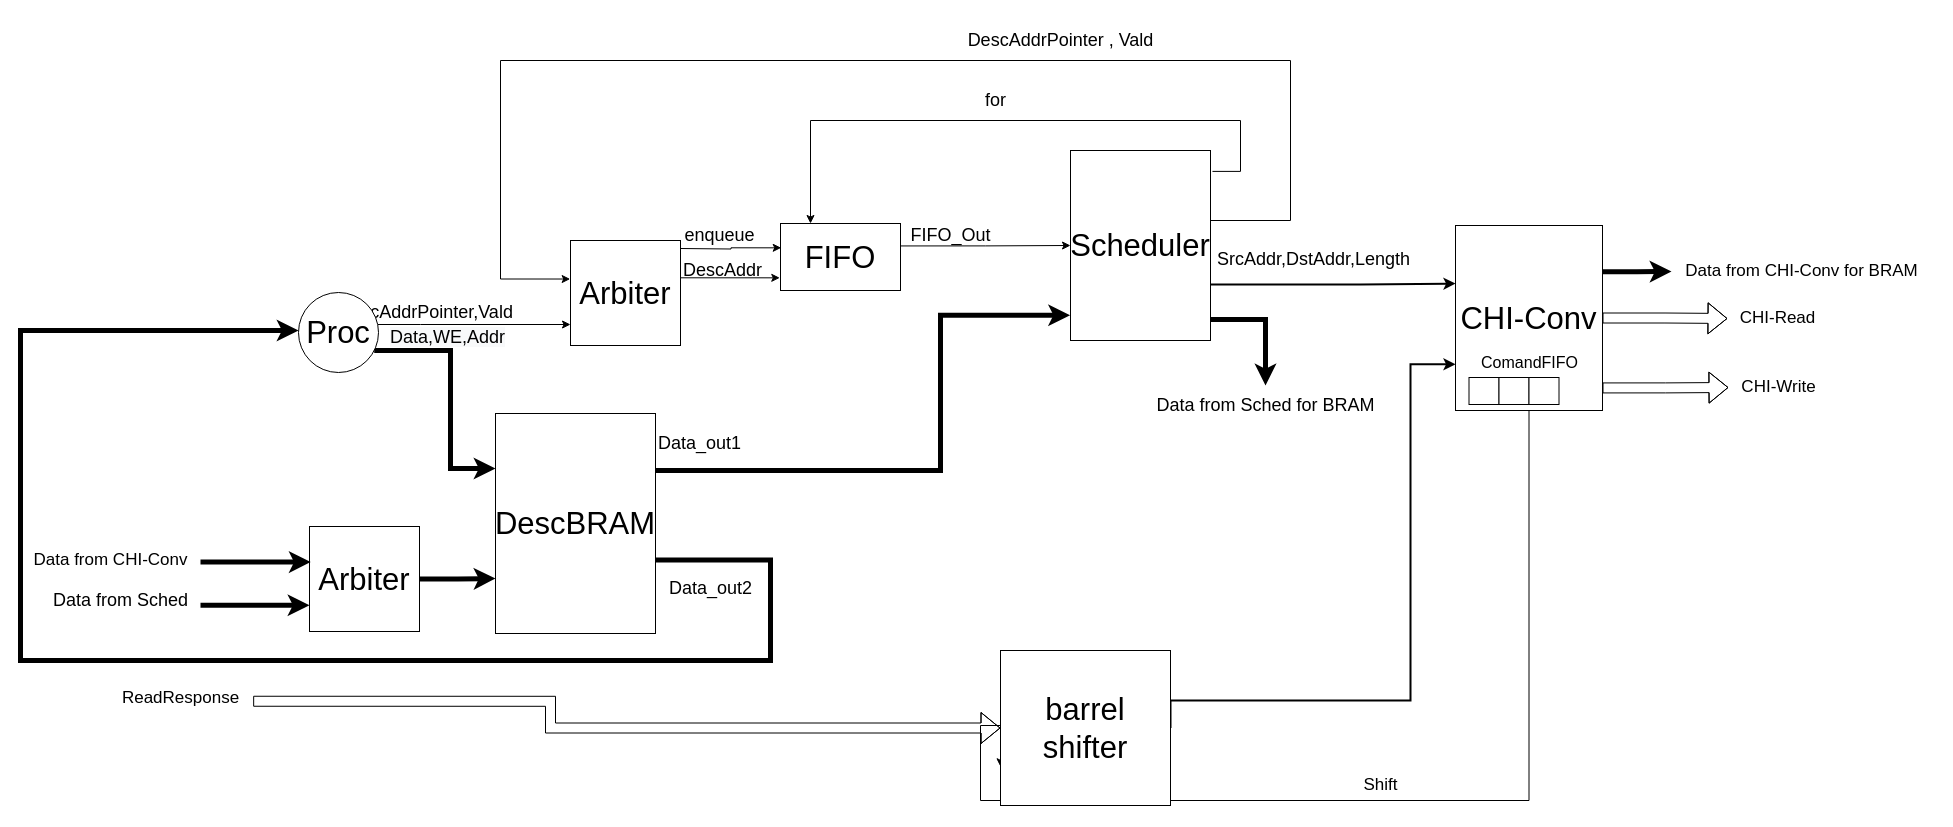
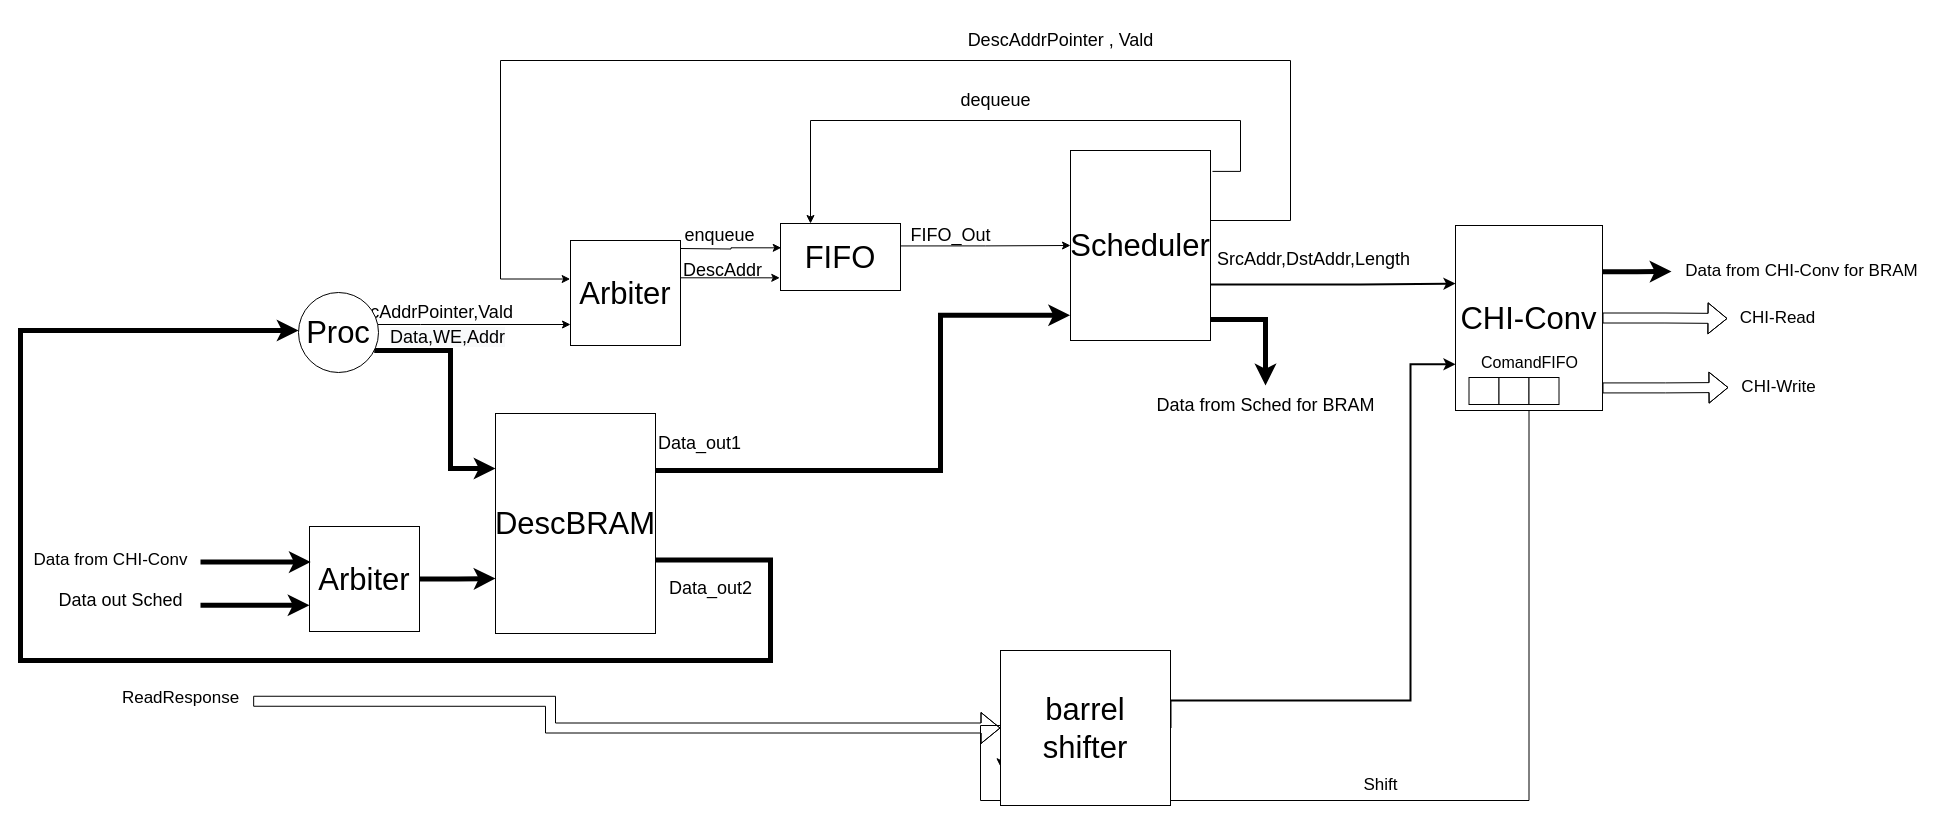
- <mxCell id="18" value="for" style="text;html=1;align=center;verticalAlign=middle;resizable=0;points=[];autosize=1;strokeColor=none;fillColor=none;fontSize=18;" parent="1" vertex="1"><mxGeometry x="950" width="90" height="40" as="geometry" y="80" /></mxCell>
+ <mxCell id="18" value="dequeue" style="text;html=1;align=center;verticalAlign=middle;resizable=0;points=[];autosize=1;strokeColor=none;fillColor=none;fontSize=18;" parent="1" vertex="1"><mxGeometry x="950" width="90" height="40" as="geometry" y="80" /></mxCell>
- <mxCell id="22" value="Data from Sched" style="text;html=1;align=center;verticalAlign=middle;resizable=0;points=[];autosize=1;strokeColor=none;fillColor=none;fontSize=18;" parent="1" vertex="1"><mxGeometry x="40" y="580" width="160" height="40" as="geometry" /></mxCell>
+ <mxCell id="22" value="Data out Sched" style="text;html=1;align=center;verticalAlign=middle;resizable=0;points=[];autosize=1;strokeColor=none;fillColor=none;fontSize=18;" parent="1" vertex="1"><mxGeometry x="40" y="580" width="160" height="40" as="geometry" /></mxCell>
